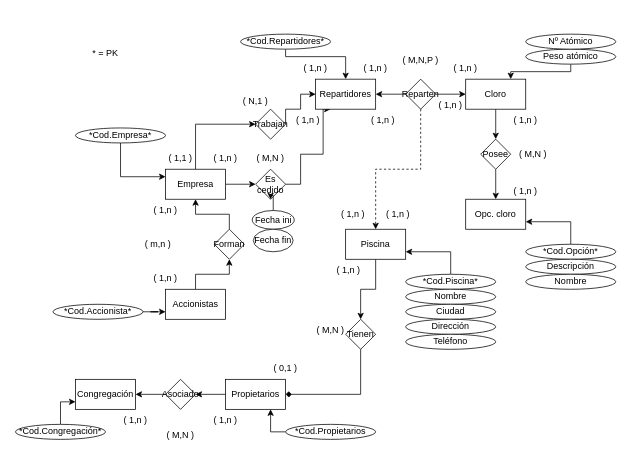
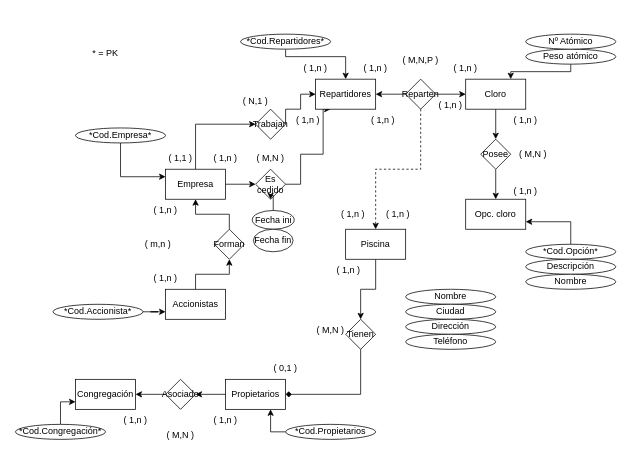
- <mxCell id="74" style="edgeStyle=orthogonalEdgeStyle;rounded=0;orthogonalLoop=1;jettySize=auto;html=1;entryX=1;entryY=0.75;entryDx=0;entryDy=0;" edge="1" parent="1" source="75" target="26"><mxGeometry relative="1" as="geometry" /></mxCell>
- <mxCell id="75" value="*Cod.Piscina*" style="ellipse;whiteSpace=wrap;html=1;" vertex="1" parent="1"><mxGeometry x="540" y="365" width="120" height="20" as="geometry" /></mxCell>
